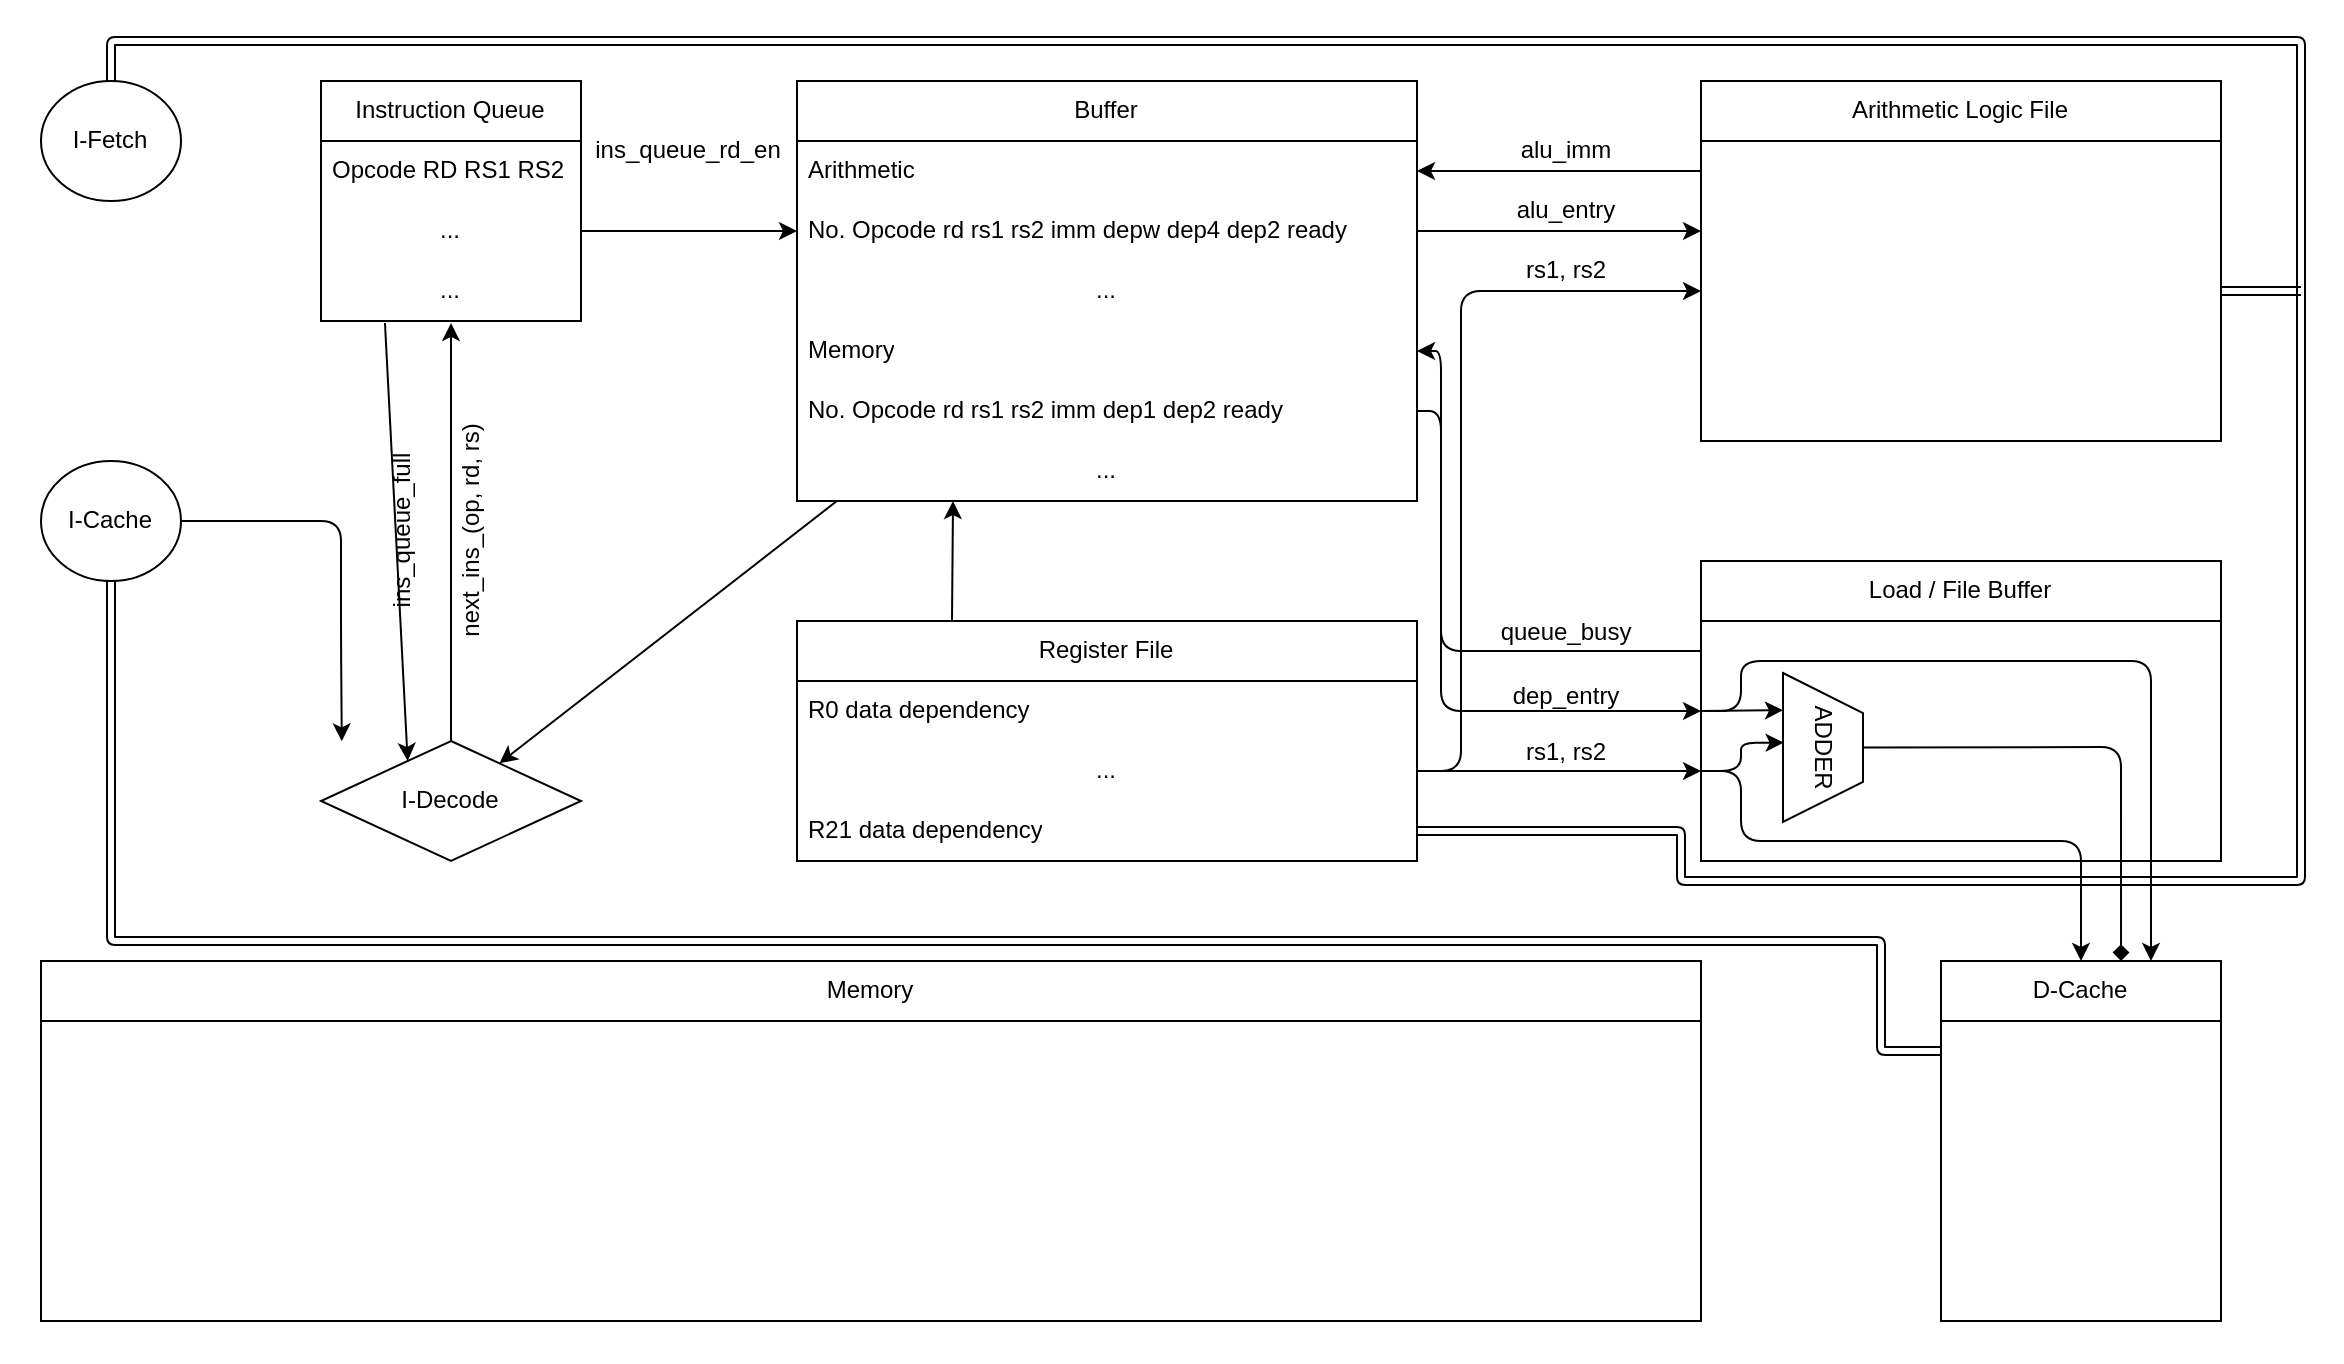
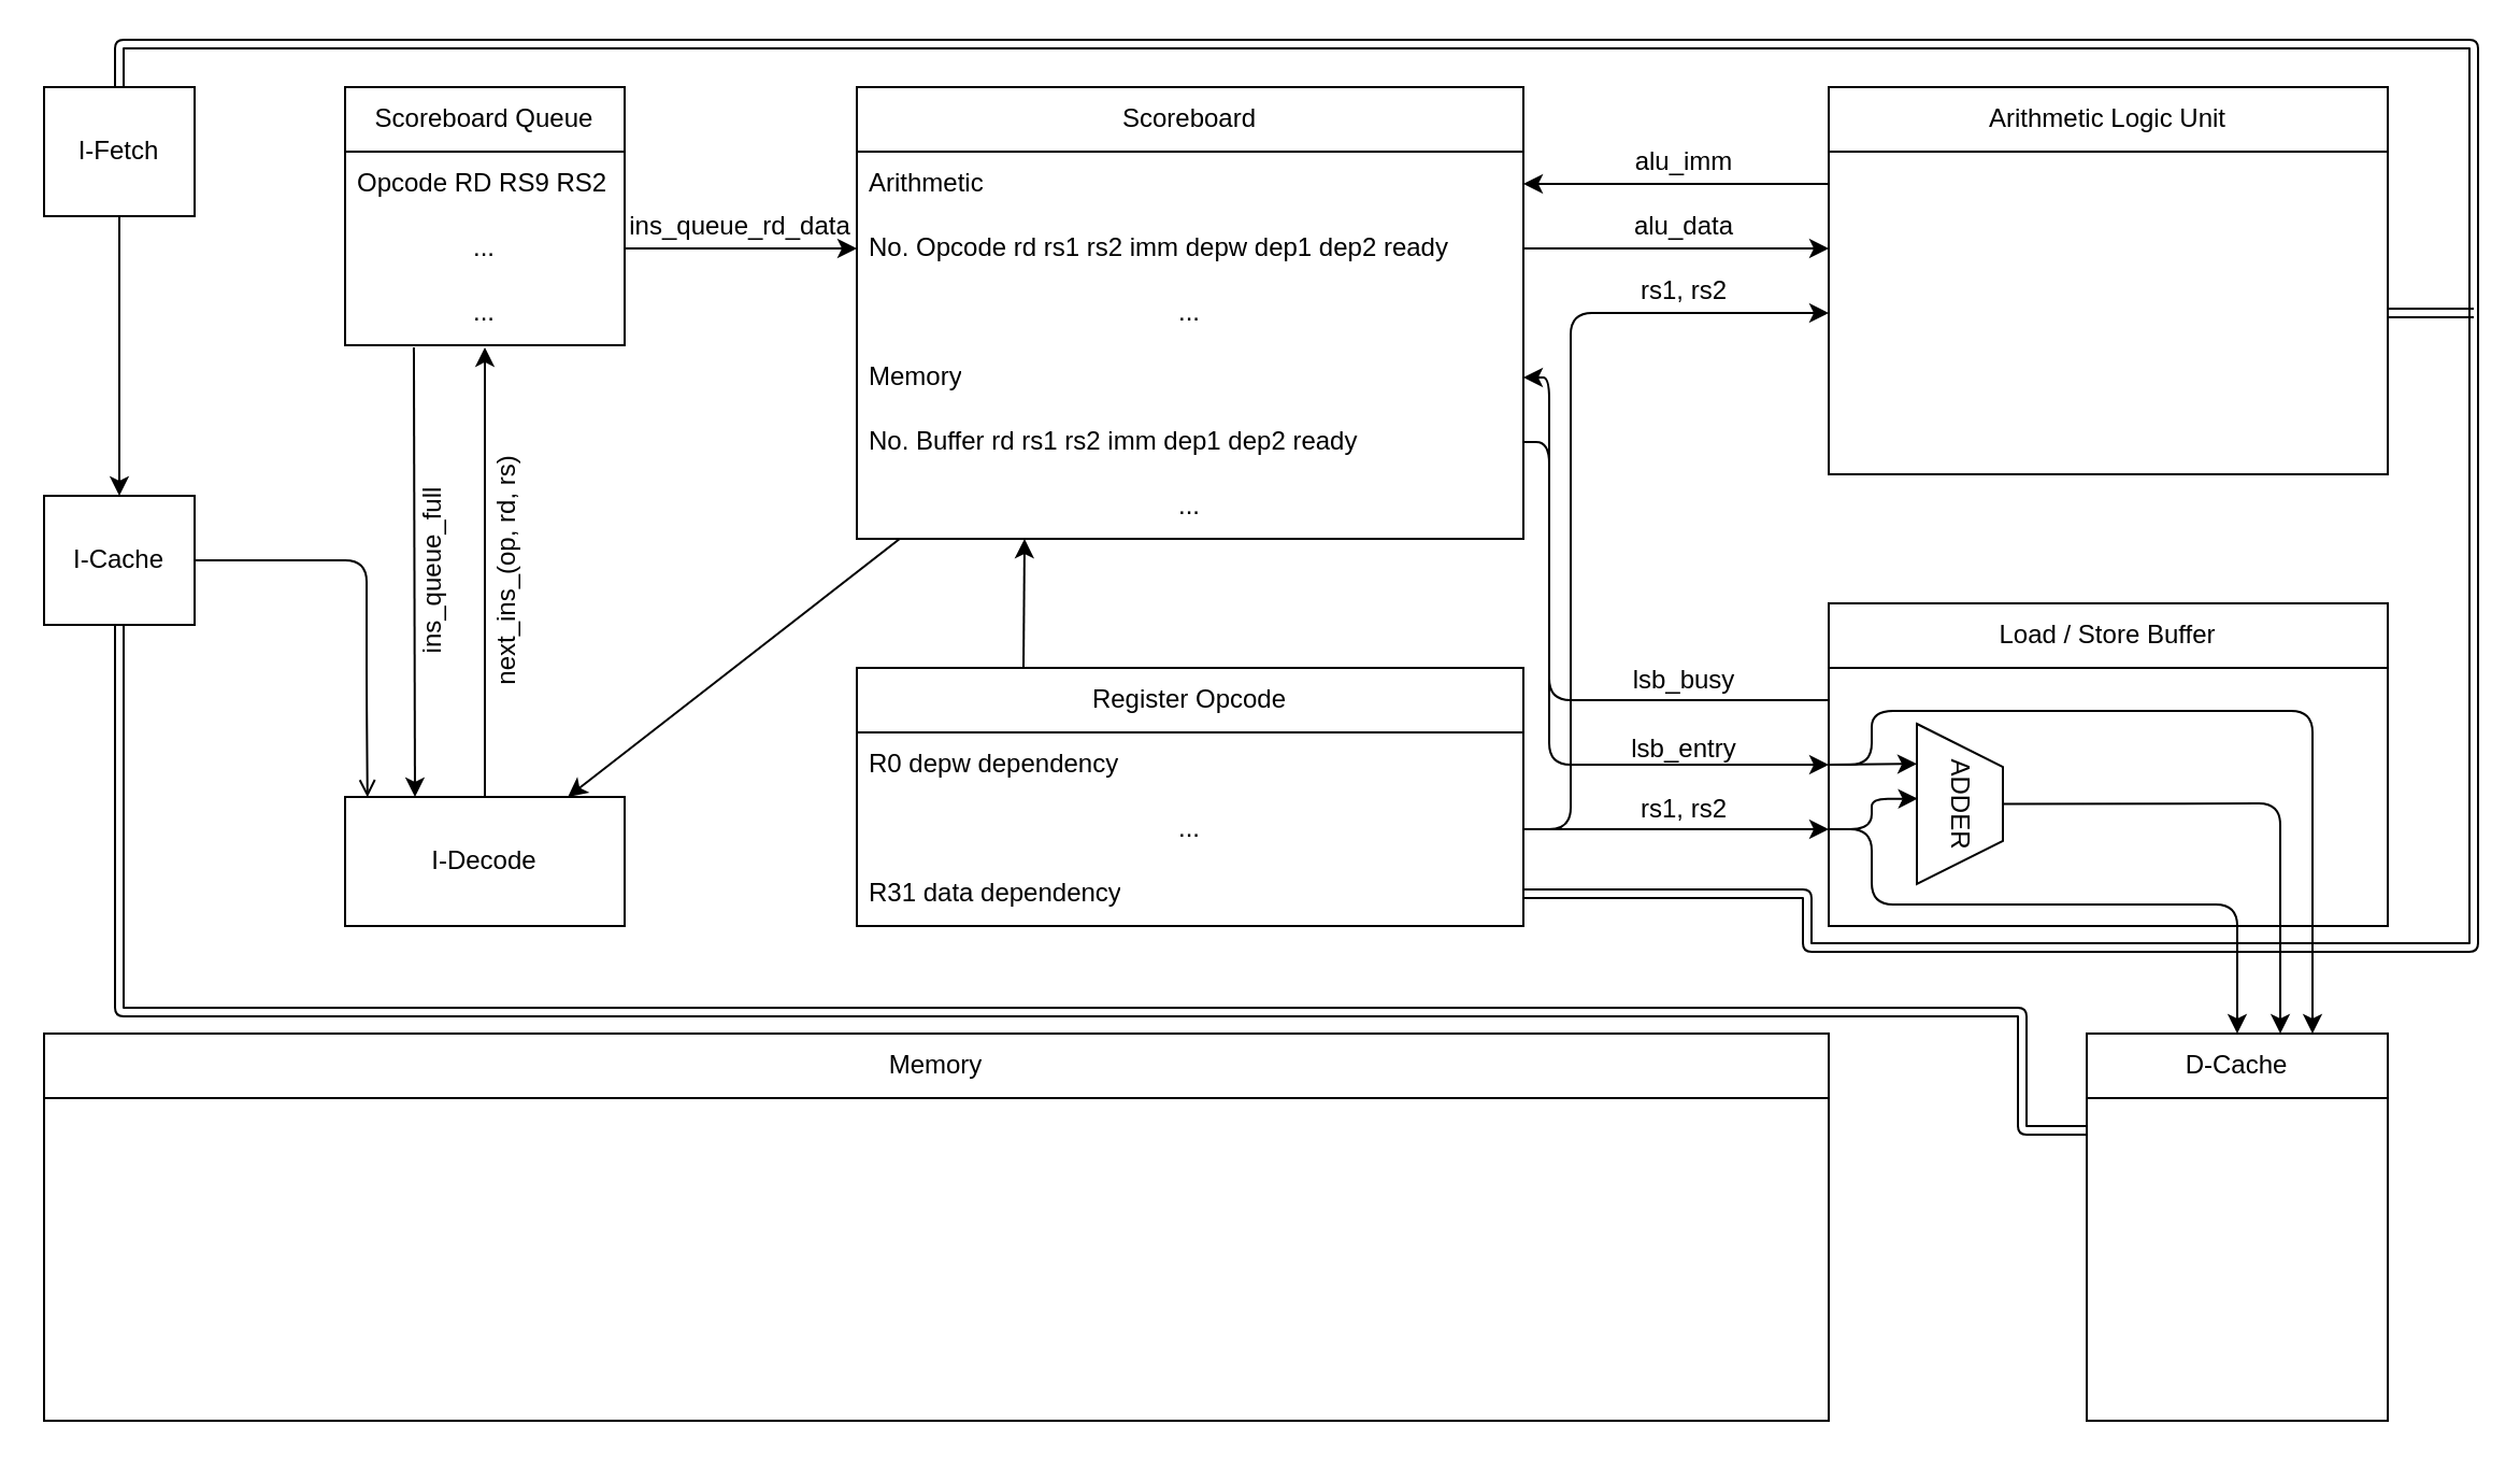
- <mxCell id="9" value="Instruction Queue" style="swimlane;fontStyle=0;childLayout=stackLayout;horizontal=1;startSize=30;horizontalStack=0;resizeParent=1;resizeParentMax=0;resizeLast=0;collapsible=1;marginBottom=0;whiteSpace=wrap;html=1;" parent="1" vertex="1"><mxGeometry x="160" y="40" width="130" height="120" as="geometry" /></mxCell>
+ <mxCell id="9" value="Scoreboard Queue" style="swimlane;fontStyle=0;childLayout=stackLayout;horizontal=1;startSize=30;horizontalStack=0;resizeParent=1;resizeParentMax=0;resizeLast=0;collapsible=1;marginBottom=0;whiteSpace=wrap;html=1;" parent="1" vertex="1"><mxGeometry x="160" y="40" width="130" height="120" as="geometry" /></mxCell>
- <mxCell id="16" value="Buffer" style="swimlane;fontStyle=0;childLayout=stackLayout;horizontal=1;startSize=30;horizontalStack=0;resizeParent=1;resizeParentMax=0;resizeLast=0;collapsible=1;marginBottom=0;whiteSpace=wrap;html=1;" parent="1" vertex="1"><mxGeometry x="398" y="40" width="310" height="210" as="geometry" /></mxCell>
+ <mxCell id="16" value="Scoreboard" style="swimlane;fontStyle=0;childLayout=stackLayout;horizontal=1;startSize=30;horizontalStack=0;resizeParent=1;resizeParentMax=0;resizeLast=0;collapsible=1;marginBottom=0;whiteSpace=wrap;html=1;" parent="1" vertex="1"><mxGeometry x="398" y="40" width="310" height="210" as="geometry" /></mxCell>
- <mxCell id="31" value="Arithmetic Logic File" style="swimlane;fontStyle=0;childLayout=stackLayout;horizontal=1;startSize=30;horizontalStack=0;resizeParent=1;resizeParentMax=0;resizeLast=0;collapsible=1;marginBottom=0;whiteSpace=wrap;html=1;" parent="1" vertex="1"><mxGeometry x="850" y="40" width="260" height="180" as="geometry" /></mxCell>
+ <mxCell id="31" value="Arithmetic Logic Unit" style="swimlane;fontStyle=0;childLayout=stackLayout;horizontal=1;startSize=30;horizontalStack=0;resizeParent=1;resizeParentMax=0;resizeLast=0;collapsible=1;marginBottom=0;whiteSpace=wrap;html=1;" parent="1" vertex="1"><mxGeometry x="850" y="40" width="260" height="180" as="geometry" /></mxCell>
- <mxCell id="4" value="I-Fetch" style="ellipse;whiteSpace=wrap;html=1;" parent="1" vertex="1"><mxGeometry x="20" y="40" width="70" height="60" as="geometry" /></mxCell>
+ <mxCell id="4" value="I-Fetch" style="whiteSpace=wrap;html=1;" parent="1" vertex="1"><mxGeometry x="20" y="40" width="70" height="60" as="geometry" /></mxCell>
- <mxCell id="23" value="ins_queue_rd_en" style="text;html=1;strokeColor=none;fillColor=none;align=center;verticalAlign=middle;whiteSpace=wrap;rounded=0;" parent="1" vertex="1"><mxGeometry x="314" y="60" width="60" height="30" as="geometry" /></mxCell>
- <mxCell id="10" value="Opcode RD RS1 RS2" style="text;strokeColor=none;fillColor=none;align=left;verticalAlign=middle;spacingLeft=4;spacingRight=4;overflow=hidden;points=[[0,0.5],[1,0.5]];portConstraint=eastwest;rotatable=0;whiteSpace=wrap;html=1;" parent="9" vertex="1"><mxGeometry y="30" width="130" height="30" as="geometry" /></mxCell>
+ <mxCell id="10" value="Opcode RD RS9 RS2" style="text;strokeColor=none;fillColor=none;align=left;verticalAlign=middle;spacingLeft=4;spacingRight=4;overflow=hidden;points=[[0,0.5],[1,0.5]];portConstraint=eastwest;rotatable=0;whiteSpace=wrap;html=1;" parent="9" vertex="1"><mxGeometry y="30" width="130" height="30" as="geometry" /></mxCell>
+ <mxCell id="25" value="ins_queue_rd_data" style="text;html=1;strokeColor=none;fillColor=none;align=center;verticalAlign=middle;whiteSpace=wrap;rounded=0;" parent="1" vertex="1"><mxGeometry x="314" y="90" width="60" height="30" as="geometry" /></mxCell>
- <mxCell id="40" value="alu_entry" style="text;html=1;strokeColor=none;fillColor=none;align=center;verticalAlign=middle;whiteSpace=wrap;rounded=0;" parent="1" vertex="1"><mxGeometry x="753" y="85" width="60" height="40" as="geometry" /></mxCell>
+ <mxCell id="40" value="alu_data" style="text;html=1;strokeColor=none;fillColor=none;align=center;verticalAlign=middle;whiteSpace=wrap;rounded=0;" parent="1" vertex="1"><mxGeometry x="753" y="85" width="60" height="40" as="geometry" /></mxCell>
- <mxCell id="18" value="No. Opcode rd rs1 rs2 imm depw dep4 dep2 ready&amp;nbsp;" style="text;strokeColor=none;fillColor=none;align=left;verticalAlign=middle;spacingLeft=4;spacingRight=4;overflow=hidden;points=[[0,0.5],[1,0.5]];portConstraint=eastwest;rotatable=0;whiteSpace=wrap;html=1;" parent="16" vertex="1"><mxGeometry y="60" width="310" height="30" as="geometry" /></mxCell>
+ <mxCell id="18" value="No. Opcode rd rs1 rs2 imm depw dep1 dep2 ready&amp;nbsp;" style="text;strokeColor=none;fillColor=none;align=left;verticalAlign=middle;spacingLeft=4;spacingRight=4;overflow=hidden;points=[[0,0.5],[1,0.5]];portConstraint=eastwest;rotatable=0;whiteSpace=wrap;html=1;" parent="16" vertex="1"><mxGeometry y="60" width="310" height="30" as="geometry" /></mxCell>
+ <mxCell id="3" value="" style="edgeStyle=none;html=1;" parent="1" source="4" target="6" edge="1"><mxGeometry relative="1" as="geometry" /></mxCell>
- <mxCell id="21" value="&lt;span style=&quot;&quot;&gt;No. Opcode rd rs1 rs2 imm dep1 dep2 ready&amp;nbsp;&lt;/span&gt;" style="text;strokeColor=none;fillColor=none;align=left;verticalAlign=middle;spacingLeft=4;spacingRight=4;overflow=hidden;points=[[0,0.5],[1,0.5]];portConstraint=eastwest;rotatable=0;whiteSpace=wrap;html=1;" parent="16" vertex="1"><mxGeometry y="150" width="310" height="30" as="geometry" /></mxCell>
+ <mxCell id="21" value="&lt;span style=&quot;&quot;&gt;No. Buffer rd rs1 rs2 imm dep1 dep2 ready&amp;nbsp;&lt;/span&gt;" style="text;strokeColor=none;fillColor=none;align=left;verticalAlign=middle;spacingLeft=4;spacingRight=4;overflow=hidden;points=[[0,0.5],[1,0.5]];portConstraint=eastwest;rotatable=0;whiteSpace=wrap;html=1;" parent="16" vertex="1"><mxGeometry y="150" width="310" height="30" as="geometry" /></mxCell>
- <mxCell id="6" value="I-Cache" style="ellipse;whiteSpace=wrap;html=1;" parent="1" vertex="1"><mxGeometry x="20" y="230" width="70" height="60" as="geometry" /></mxCell>
+ <mxCell id="6" value="I-Cache" style="whiteSpace=wrap;html=1;" parent="1" vertex="1"><mxGeometry x="20" y="230" width="70" height="60" as="geometry" /></mxCell>
- <mxCell id="43" value="Load / File Buffer" style="swimlane;fontStyle=0;childLayout=stackLayout;horizontal=1;startSize=30;horizontalStack=0;resizeParent=1;resizeParentMax=0;resizeLast=0;collapsible=1;marginBottom=0;whiteSpace=wrap;html=1;" parent="1" vertex="1"><mxGeometry x="850" y="280" width="260" height="150" as="geometry" /></mxCell>
+ <mxCell id="43" value="Load / Store Buffer" style="swimlane;fontStyle=0;childLayout=stackLayout;horizontal=1;startSize=30;horizontalStack=0;resizeParent=1;resizeParentMax=0;resizeLast=0;collapsible=1;marginBottom=0;whiteSpace=wrap;html=1;" parent="1" vertex="1"><mxGeometry x="850" y="280" width="260" height="150" as="geometry" /></mxCell>
- <mxCell id="51" value="queue_busy" style="text;html=1;strokeColor=none;fillColor=none;align=center;verticalAlign=middle;whiteSpace=wrap;rounded=0;" parent="1" vertex="1"><mxGeometry x="753" y="296" width="60" height="40" as="geometry" /></mxCell>
+ <mxCell id="51" value="lsb_busy" style="text;html=1;strokeColor=none;fillColor=none;align=center;verticalAlign=middle;whiteSpace=wrap;rounded=0;" parent="1" vertex="1"><mxGeometry x="753" y="296" width="60" height="40" as="geometry" /></mxCell>
- <mxCell id="27" value="Register File" style="swimlane;fontStyle=0;childLayout=stackLayout;horizontal=1;startSize=30;horizontalStack=0;resizeParent=1;resizeParentMax=0;resizeLast=0;collapsible=1;marginBottom=0;whiteSpace=wrap;html=1;" parent="1" vertex="1"><mxGeometry x="398" y="310" width="310" height="120" as="geometry" /></mxCell>
+ <mxCell id="27" value="Register Opcode" style="swimlane;fontStyle=0;childLayout=stackLayout;horizontal=1;startSize=30;horizontalStack=0;resizeParent=1;resizeParentMax=0;resizeLast=0;collapsible=1;marginBottom=0;whiteSpace=wrap;html=1;" parent="1" vertex="1"><mxGeometry x="398" y="310" width="310" height="120" as="geometry" /></mxCell>
- <mxCell id="52" value="dep_entry" style="text;html=1;strokeColor=none;fillColor=none;align=center;verticalAlign=middle;whiteSpace=wrap;rounded=0;" parent="1" vertex="1"><mxGeometry x="753" y="328" width="60" height="40" as="geometry" /></mxCell>
+ <mxCell id="52" value="lsb_entry" style="text;html=1;strokeColor=none;fillColor=none;align=center;verticalAlign=middle;whiteSpace=wrap;rounded=0;" parent="1" vertex="1"><mxGeometry x="753" y="328" width="60" height="40" as="geometry" /></mxCell>
- <mxCell id="28" value="R0 data dependency" style="text;strokeColor=none;fillColor=none;align=left;verticalAlign=middle;spacingLeft=4;spacingRight=4;overflow=hidden;points=[[0,0.5],[1,0.5]];portConstraint=eastwest;rotatable=0;whiteSpace=wrap;html=1;" parent="27" vertex="1"><mxGeometry y="30" width="310" height="30" as="geometry" /></mxCell>
+ <mxCell id="28" value="R0 depw dependency" style="text;strokeColor=none;fillColor=none;align=left;verticalAlign=middle;spacingLeft=4;spacingRight=4;overflow=hidden;points=[[0,0.5],[1,0.5]];portConstraint=eastwest;rotatable=0;whiteSpace=wrap;html=1;" parent="27" vertex="1"><mxGeometry y="30" width="310" height="30" as="geometry" /></mxCell>
- <mxCell id="5" value="" style="edgeStyle=none;html=1;exitX=1;exitY=0.5;exitDx=0;exitDy=0;entryX=0.08;entryY=0.003;entryDx=0;entryDy=0;entryPerimeter=0;" parent="1" source="6" target="8" edge="1"><mxGeometry relative="1" as="geometry"><Array as="points"><mxPoint x="130" y="260" /><mxPoint x="170" y="260" /><mxPoint x="170" y="320" /></Array></mxGeometry></mxCell>
+ <mxCell id="5" value="" style="edgeStyle=none;html=1;exitX=1;exitY=0.5;exitDx=0;exitDy=0;entryX=0.08;entryY=0.003;entryDx=0;entryDy=0;entryPerimeter=0;endArrow=open;" parent="1" source="6" target="8" edge="1"><mxGeometry relative="1" as="geometry"><Array as="points"><mxPoint x="130" y="260" /><mxPoint x="170" y="260" /><mxPoint x="170" y="320" /></Array></mxGeometry></mxCell>
- <mxCell id="8" value="I-Decode" style="rhombus;whiteSpace=wrap;html=1;" parent="1" vertex="1"><mxGeometry x="160" y="370" width="130" height="60" as="geometry" /></mxCell>
+ <mxCell id="8" value="I-Decode" style="whiteSpace=wrap;html=1;" parent="1" vertex="1"><mxGeometry x="160" y="370" width="130" height="60" as="geometry" /></mxCell>
- <mxCell id="30" value="R21 data dependency" style="text;strokeColor=none;fillColor=none;align=left;verticalAlign=middle;spacingLeft=4;spacingRight=4;overflow=hidden;points=[[0,0.5],[1,0.5]];portConstraint=eastwest;rotatable=0;whiteSpace=wrap;html=1;" parent="27" vertex="1"><mxGeometry y="90" width="310" height="30" as="geometry" /></mxCell>
+ <mxCell id="30" value="R31 data dependency" style="text;strokeColor=none;fillColor=none;align=left;verticalAlign=middle;spacingLeft=4;spacingRight=4;overflow=hidden;points=[[0,0.5],[1,0.5]];portConstraint=eastwest;rotatable=0;whiteSpace=wrap;html=1;" parent="27" vertex="1"><mxGeometry y="90" width="310" height="30" as="geometry" /></mxCell>
- <mxCell id="71" value="" style="endArrow=diamond;html=1;comic=0;strokeWidth=1;exitX=0.5;exitY=0;exitDx=0;exitDy=0;entryX=0.643;entryY=0;entryDx=0;entryDy=0;entryPerimeter=0;" parent="1" source="67" target="55" edge="1"><mxGeometry width="50" height="50" relative="1" as="geometry"><mxPoint x="750" y="330" as="sourcePoint" /><mxPoint x="800" y="280" as="targetPoint" /><Array as="points"><mxPoint x="1060" y="373" /></Array></mxGeometry></mxCell>
+ <mxCell id="71" value="" style="endArrow=classic;html=1;comic=0;strokeWidth=1;exitX=0.5;exitY=0;exitDx=0;exitDy=0;entryX=0.643;entryY=0;entryDx=0;entryDy=0;entryPerimeter=0;" parent="1" source="67" target="55" edge="1"><mxGeometry width="50" height="50" relative="1" as="geometry"><mxPoint x="750" y="330" as="sourcePoint" /><mxPoint x="800" y="280" as="targetPoint" /><Array as="points"><mxPoint x="1060" y="373" /></Array></mxGeometry></mxCell>
